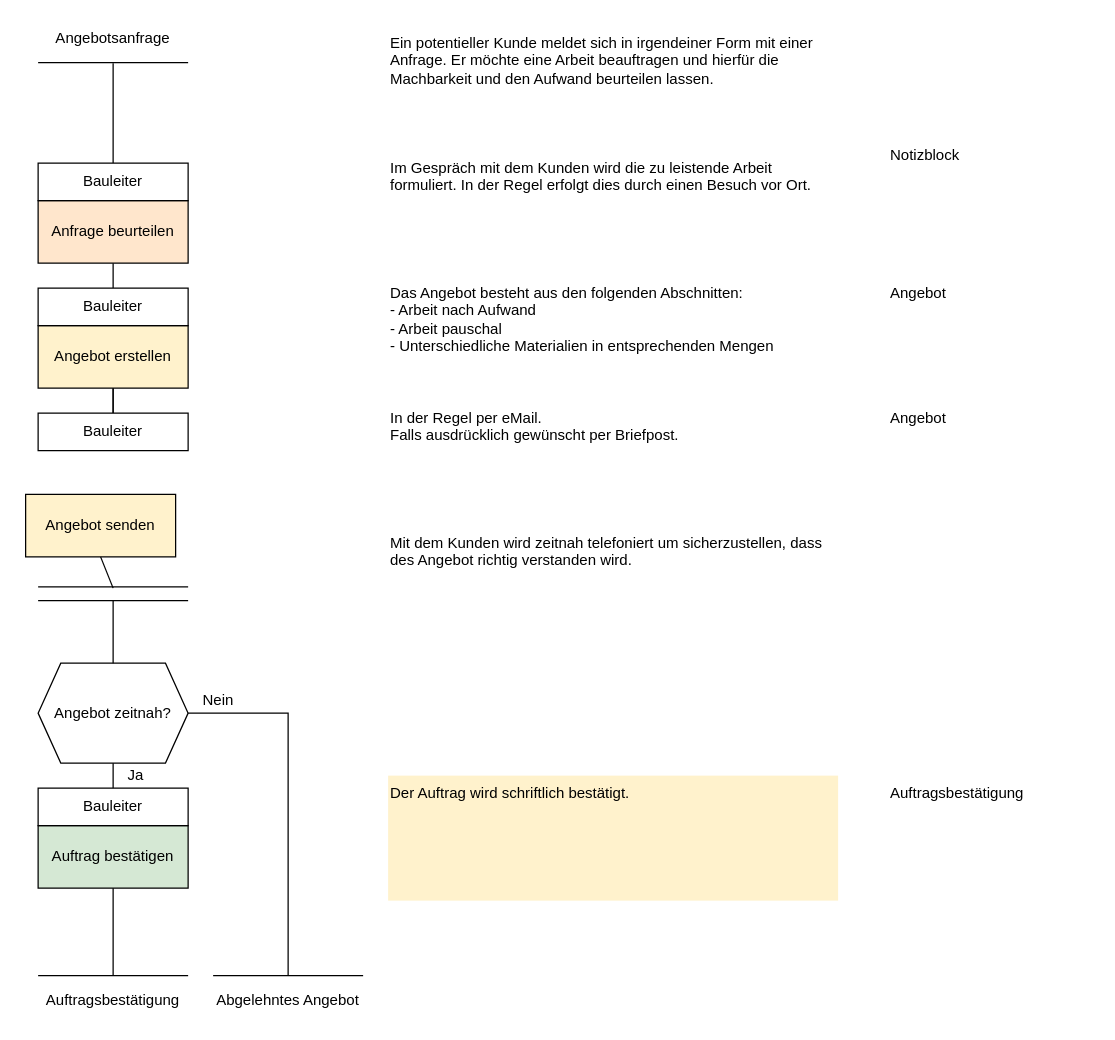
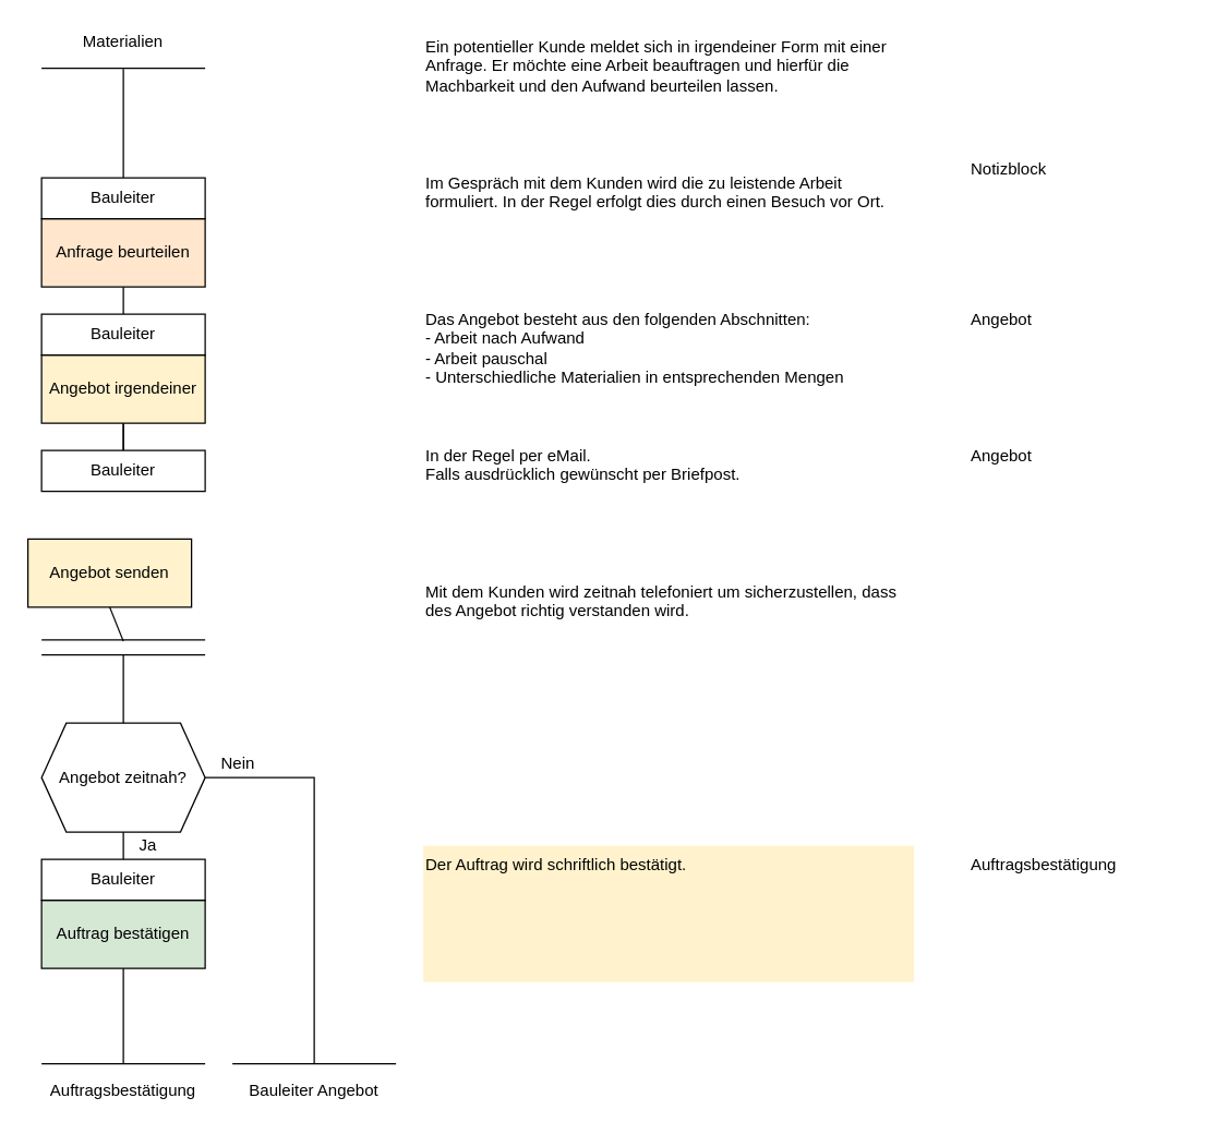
- <mxCell id="4" value="Angebotsanfrage" style="text;html=1;strokeColor=none;fillColor=none;align=center;verticalAlign=middle;whiteSpace=wrap;rounded=0;" parent="1" vertex="1"><mxGeometry x="30" y="20" width="120" height="20" as="geometry" /></mxCell>
+ <mxCell id="4" value="Materialien" style="text;html=1;strokeColor=none;fillColor=none;align=center;verticalAlign=middle;whiteSpace=wrap;rounded=0;" parent="1" vertex="1"><mxGeometry x="30" y="20" width="120" height="20" as="geometry" /></mxCell>
- <mxCell id="17" value="Angebot erstellen" style="rounded=0;whiteSpace=wrap;html=1;fillColor=#fff2cc;strokeColor=#000000;" parent="1" vertex="1"><mxGeometry x="30" y="260" width="120" height="50" as="geometry" /></mxCell>
+ <mxCell id="17" value="Angebot irgendeiner" style="rounded=0;whiteSpace=wrap;html=1;fillColor=#fff2cc;strokeColor=#000000;" parent="1" vertex="1"><mxGeometry x="30" y="260" width="120" height="50" as="geometry" /></mxCell>
- <mxCell id="34" value="Abgelehntes Angebot" style="text;html=1;strokeColor=none;fillColor=none;align=center;verticalAlign=middle;whiteSpace=wrap;rounded=0;" parent="1" vertex="1"><mxGeometry x="170" y="790" width="120" height="20" as="geometry" /></mxCell>
+ <mxCell id="34" value="Bauleiter Angebot" style="text;html=1;strokeColor=none;fillColor=none;align=center;verticalAlign=middle;whiteSpace=wrap;rounded=0;" parent="1" vertex="1"><mxGeometry x="170" y="790" width="120" height="20" as="geometry" /></mxCell>
